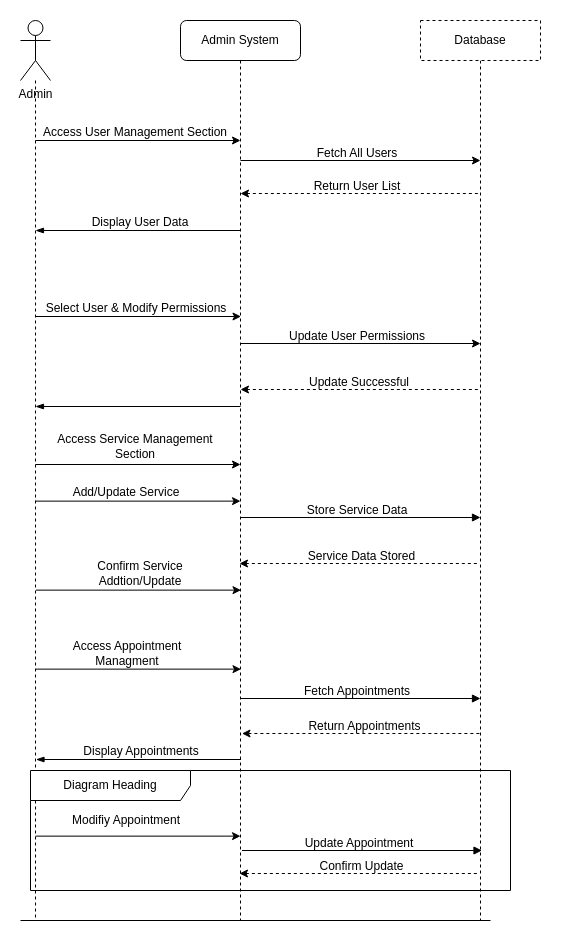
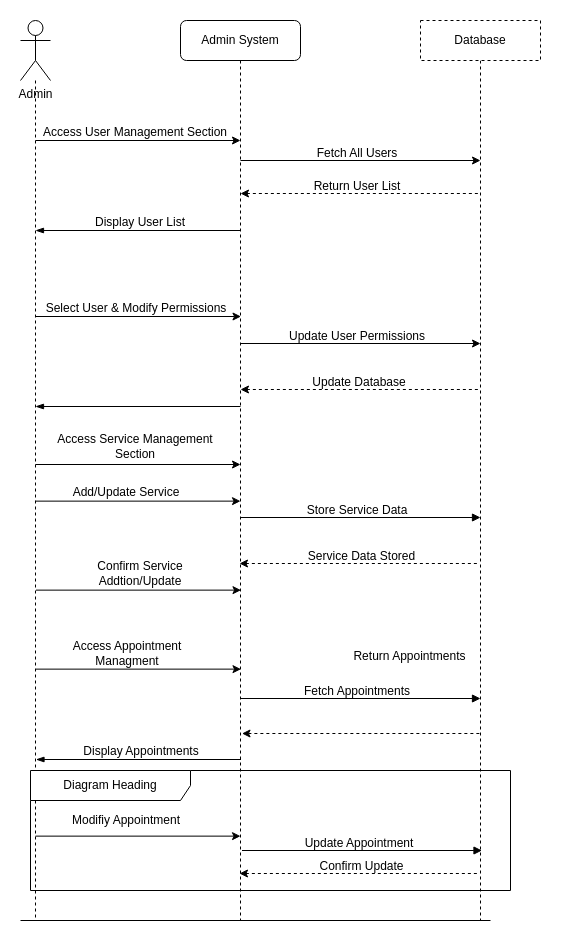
- <mxCell id="14" value="Display User Data" style="text;html=1;strokeColor=none;fillColor=none;align=center;verticalAlign=middle;whiteSpace=wrap;rounded=0;" vertex="1" parent="1"><mxGeometry x="90" y="216" width="100" height="12" as="geometry" /></mxCell>
+ <mxCell id="14" value="Display User List" style="text;html=1;strokeColor=none;fillColor=none;align=center;verticalAlign=middle;whiteSpace=wrap;rounded=0;" vertex="1" parent="1"><mxGeometry x="90" y="216" width="100" height="12" as="geometry" /></mxCell>
- <mxCell id="20" value="Update Successful" style="text;html=1;strokeColor=none;fillColor=none;align=center;verticalAlign=middle;whiteSpace=wrap;rounded=0;" vertex="1" parent="1"><mxGeometry x="304" y="376" width="110" height="12" as="geometry" /></mxCell>
+ <mxCell id="20" value="Update Database" style="text;html=1;strokeColor=none;fillColor=none;align=center;verticalAlign=middle;whiteSpace=wrap;rounded=0;" vertex="1" parent="1"><mxGeometry x="304" y="376" width="110" height="12" as="geometry" /></mxCell>
- <mxCell id="37" value="Return Appointments" style="text;html=1;strokeColor=none;fillColor=none;align=center;verticalAlign=middle;whiteSpace=wrap;rounded=0;" vertex="1" parent="1"><mxGeometry x="305.5" y="720" width="117" height="12" as="geometry" /></mxCell>
+ <mxCell id="37" value="Return Appointments" style="text;html=1;strokeColor=none;fillColor=none;align=center;verticalAlign=middle;whiteSpace=wrap;rounded=0;" vertex="1" parent="1"><mxGeometry x="350.5" y="650" width="117" height="12" as="geometry" /></mxCell>
